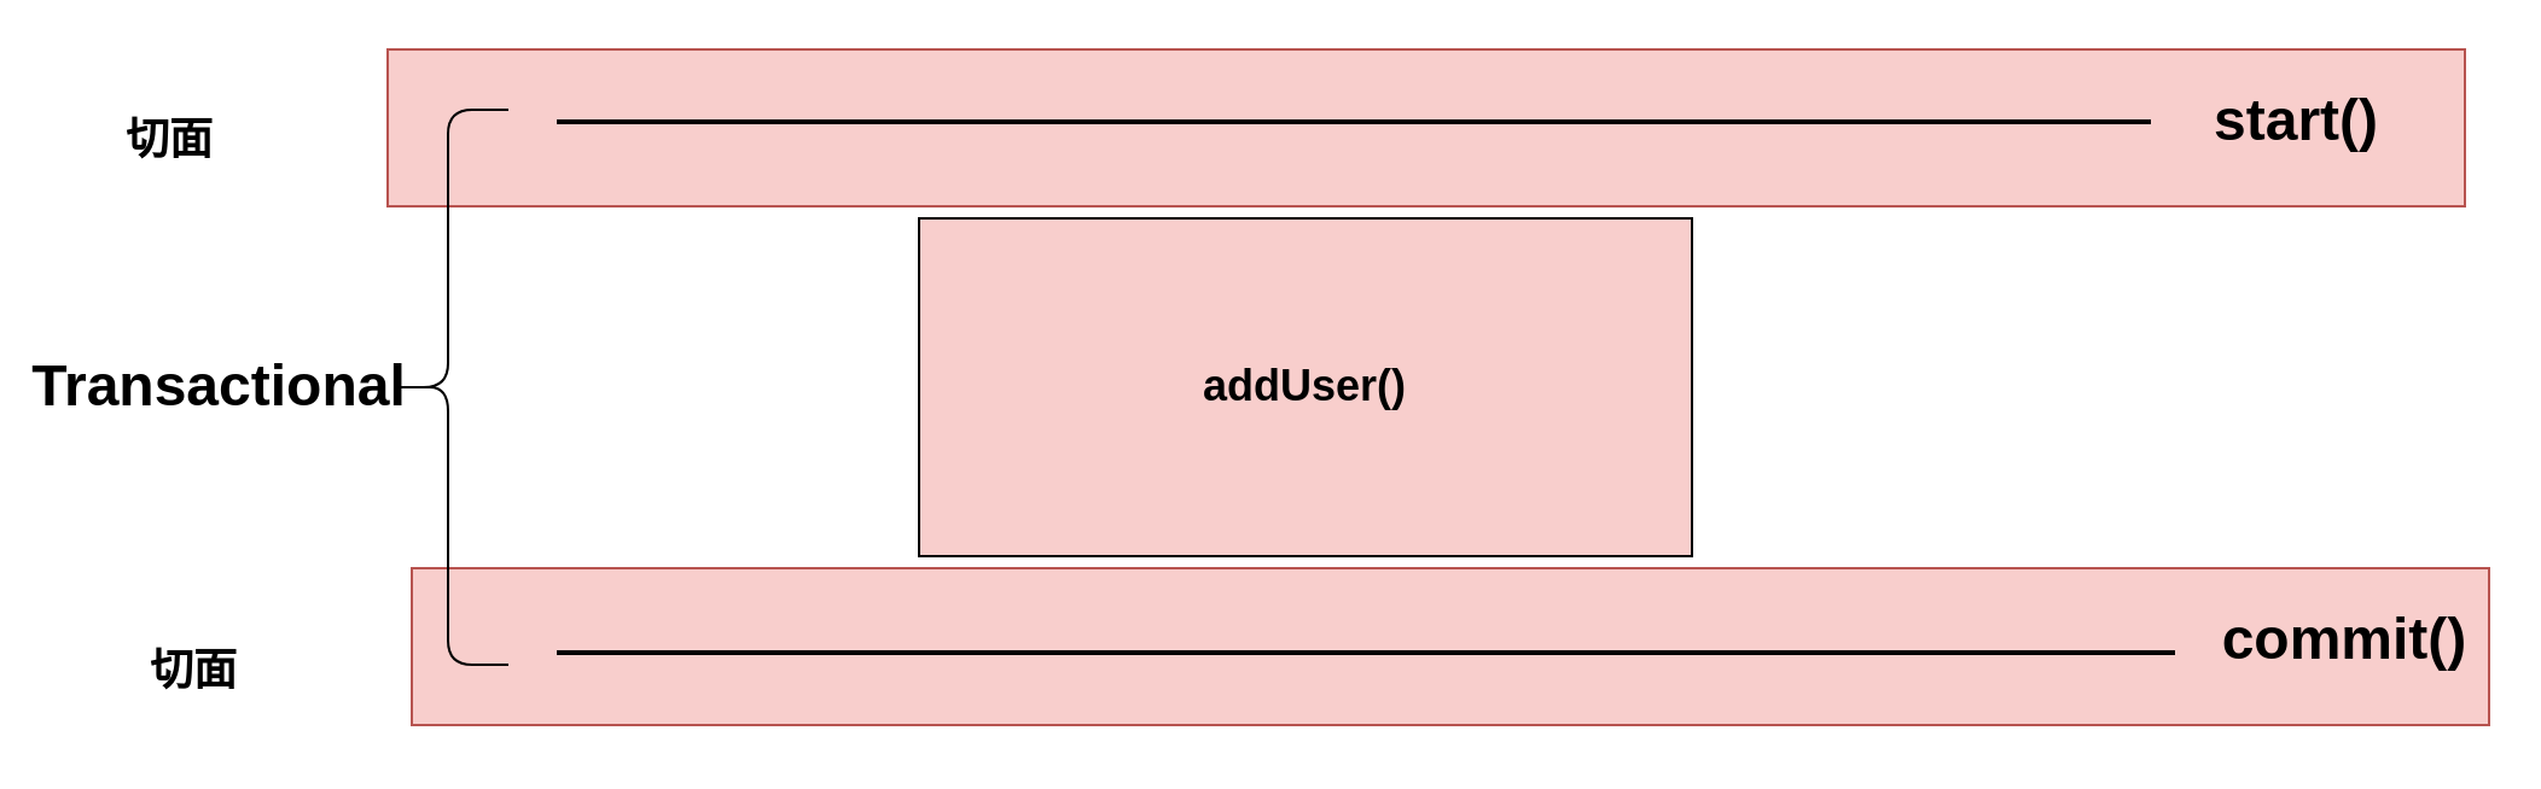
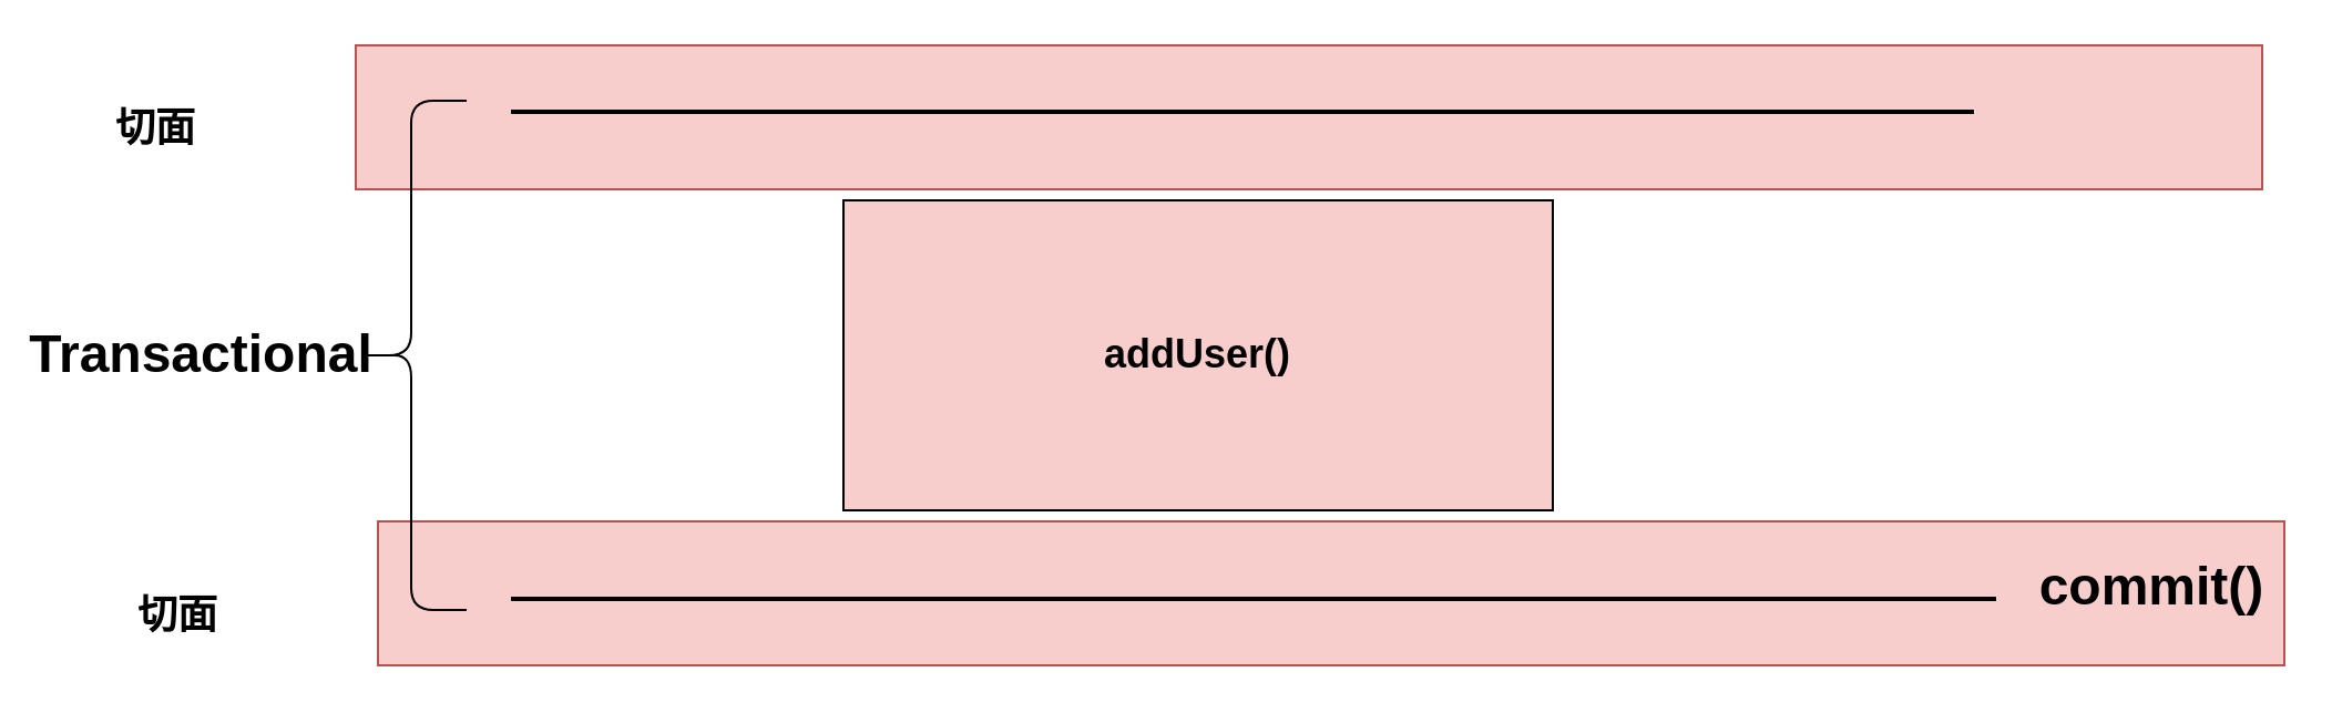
- <mxCell id="9" value="start()" style="text;strokeColor=none;fillColor=none;html=1;fontSize=24;fontStyle=1;verticalAlign=middle;align=center;" vertex="1" parent="1"><mxGeometry x="900" y="30" width="100" height="40" as="geometry" /></mxCell>
